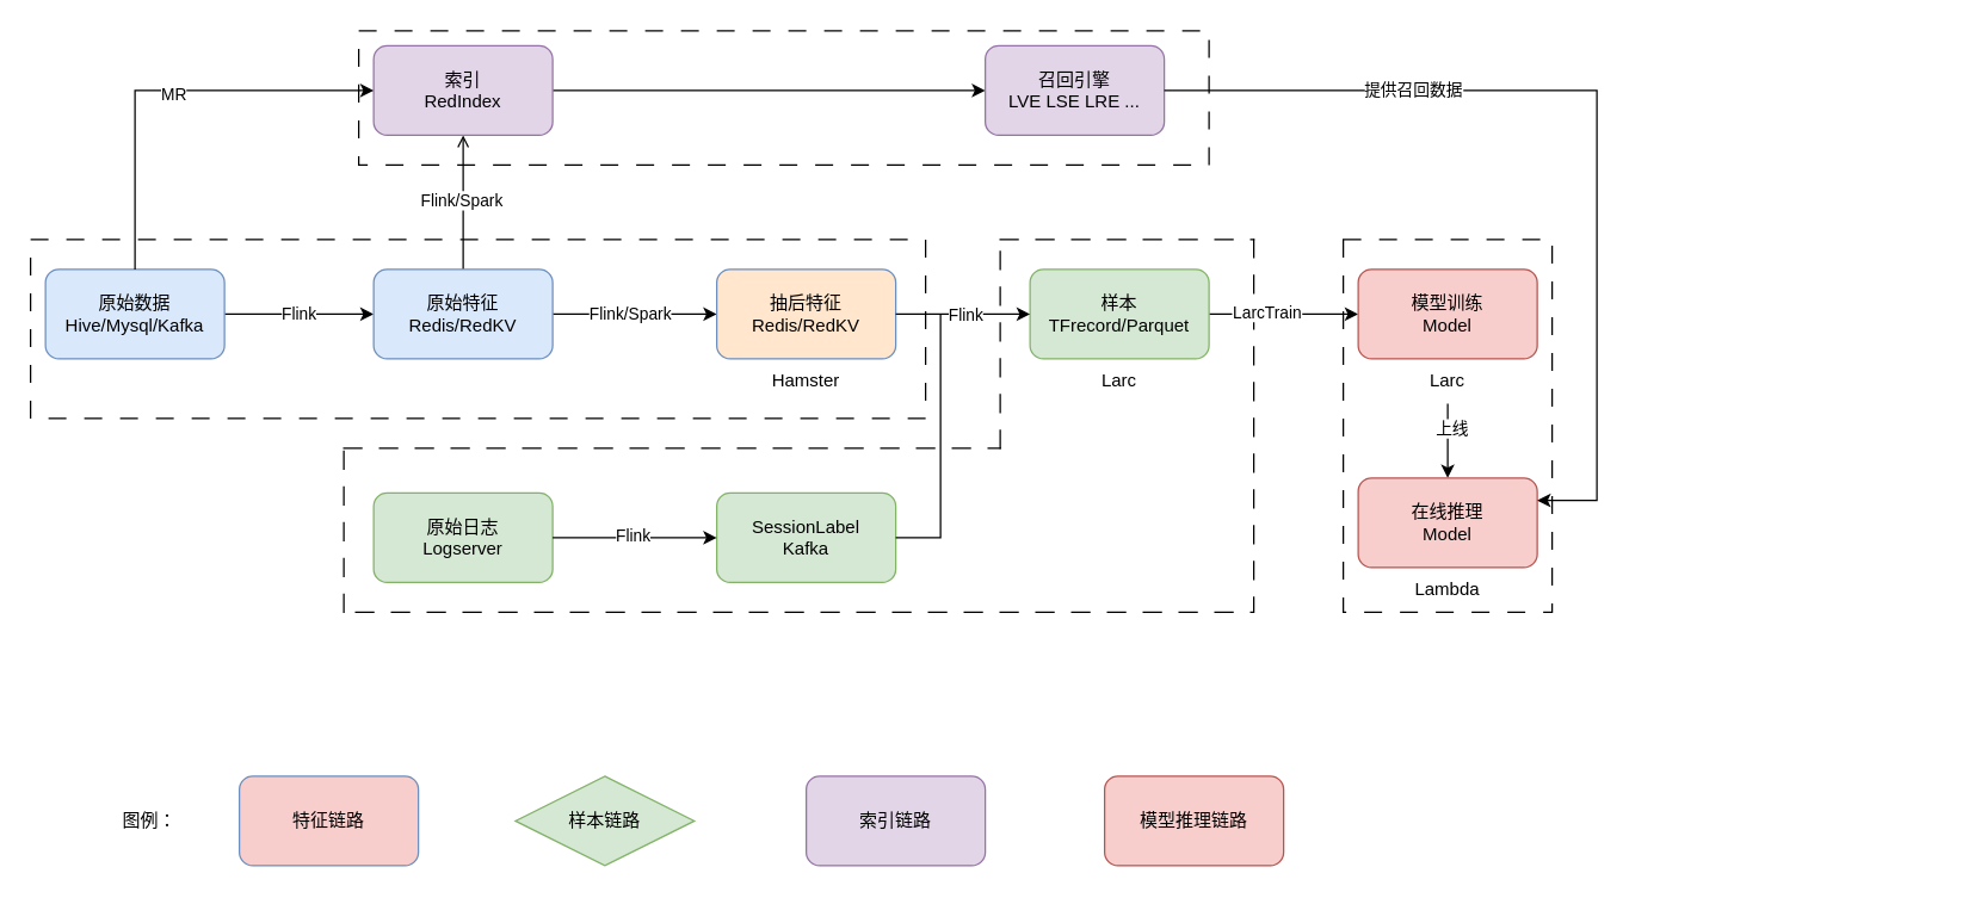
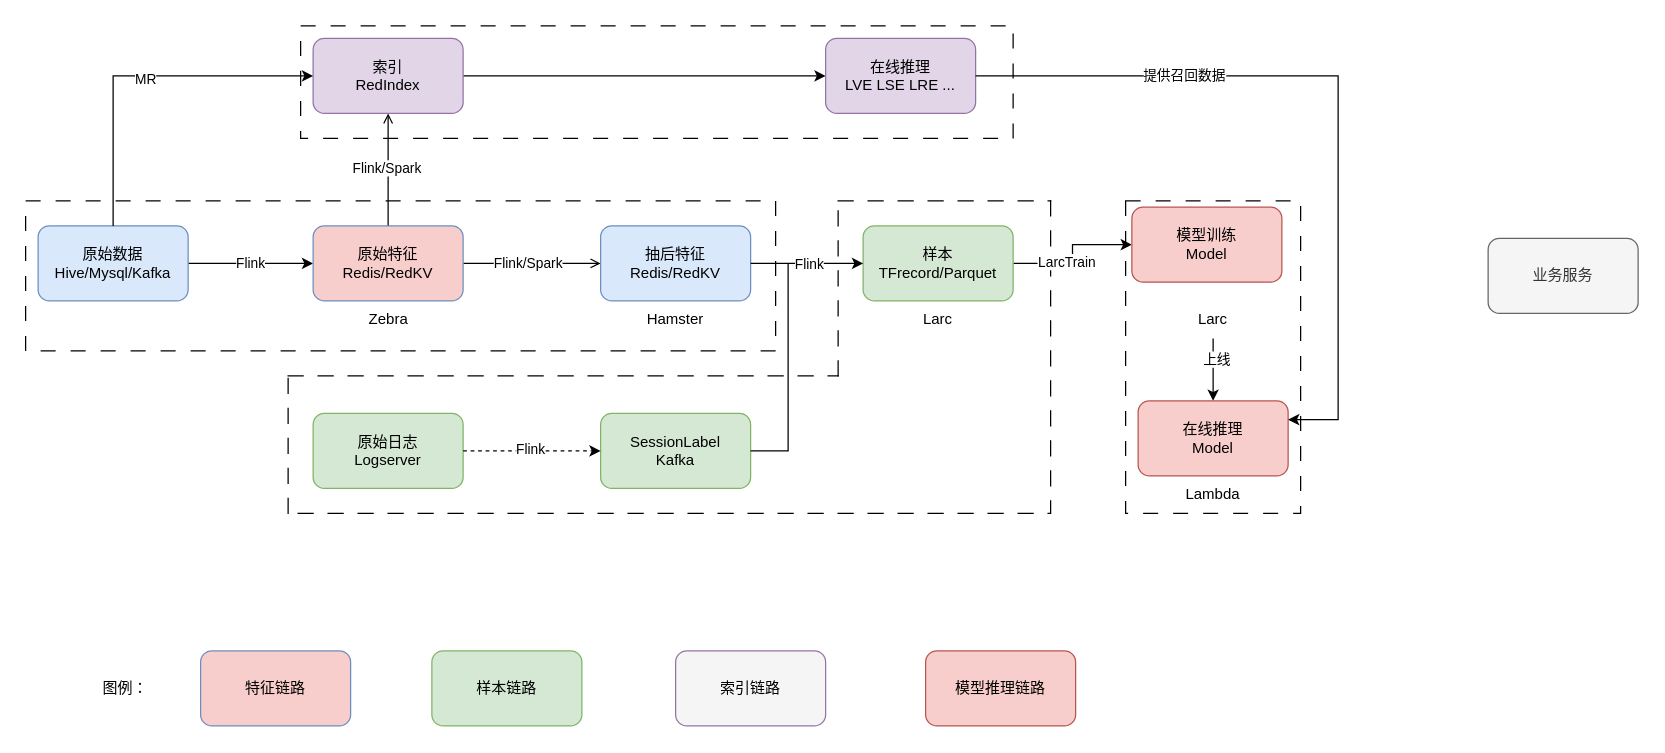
- <mxCell id="40" value="&lt;div&gt;召回引擎&lt;/div&gt;LVE LSE LRE ..." style="rounded=1;whiteSpace=wrap;html=1;fillColor=#e1d5e7;strokeColor=#9673a6;" vertex="1" parent="1"><mxGeometry x="660" y="30" width="120" height="60" as="geometry" /></mxCell>
+ <mxCell id="40" value="&lt;div&gt;在线推理&lt;/div&gt;LVE LSE LRE ..." style="rounded=1;whiteSpace=wrap;html=1;fillColor=#e1d5e7;strokeColor=#9673a6;" vertex="1" parent="1"><mxGeometry x="660" y="30" width="120" height="60" as="geometry" /></mxCell>
- <mxCell id="15" value="原始特征&lt;div&gt;Redis/RedKV&lt;/div&gt;" style="rounded=1;whiteSpace=wrap;html=1;fillColor=#dae8fc;strokeColor=#6c8ebf;" vertex="1" parent="1"><mxGeometry x="250" y="180" width="120" height="60" as="geometry" /></mxCell>
+ <mxCell id="15" value="原始特征&lt;div&gt;Redis/RedKV&lt;/div&gt;" style="rounded=1;whiteSpace=wrap;html=1;fillColor=#f8cecc;strokeColor=#6c8ebf;" vertex="1" parent="1"><mxGeometry x="250" y="180" width="120" height="60" as="geometry" /></mxCell>
- <mxCell id="11" value="" style="edgeStyle=orthogonalEdgeStyle;rounded=0;orthogonalLoop=1;jettySize=auto;html=1;" edge="1" parent="1" source="15" target="19"><mxGeometry relative="1" as="geometry" /></mxCell>
+ <mxCell id="11" value="" style="edgeStyle=orthogonalEdgeStyle;rounded=0;orthogonalLoop=1;jettySize=auto;html=1;endArrow=open;" edge="1" parent="1" source="15" target="19"><mxGeometry relative="1" as="geometry" /></mxCell>
- <mxCell id="19" value="抽后特征&lt;div&gt;Redis/RedKV&lt;/div&gt;" style="rounded=1;whiteSpace=wrap;html=1;fillColor=#ffe6cc;strokeColor=#6c8ebf;" vertex="1" parent="1"><mxGeometry x="480" y="180" width="120" height="60" as="geometry" /></mxCell>
+ <mxCell id="19" value="抽后特征&lt;div&gt;Redis/RedKV&lt;/div&gt;" style="rounded=1;whiteSpace=wrap;html=1;fillColor=#dae8fc;strokeColor=#6c8ebf;" vertex="1" parent="1"><mxGeometry x="480" y="180" width="120" height="60" as="geometry" /></mxCell>
- <mxCell id="31" value="模型训练&lt;div&gt;Model&lt;/div&gt;" style="rounded=1;whiteSpace=wrap;html=1;fillColor=#f8cecc;strokeColor=#b85450;" vertex="1" parent="1"><mxGeometry x="910" y="180" width="120" height="60" as="geometry" /></mxCell>
+ <mxCell id="31" value="模型训练&lt;div&gt;Model&lt;/div&gt;" style="rounded=1;whiteSpace=wrap;html=1;fillColor=#f8cecc;strokeColor=#b85450;" vertex="1" parent="1"><mxGeometry x="905" y="165" width="120" height="60" as="geometry" /></mxCell>
+ <mxCell id="37" value="业务服务" style="rounded=1;whiteSpace=wrap;html=1;fillColor=#f5f5f5;fontColor=#333333;strokeColor=#666666;" vertex="1" parent="1"><mxGeometry x="1190" y="190" width="120" height="60" as="geometry" /></mxCell>
+ <mxCell id="16" value="Zebra" style="text;html=1;align=center;verticalAlign=middle;resizable=0;points=[];autosize=1;strokeColor=none;fillColor=none;" vertex="1" parent="1"><mxGeometry x="285" y="240" width="50" height="30" as="geometry" /></mxCell>
- <mxCell id="22" value="" style="endArrow=classic;html=1;rounded=0;entryX=0;entryY=0.5;entryDx=0;entryDy=0;exitX=1;exitY=0.5;exitDx=0;exitDy=0;" edge="1" parent="1" source="21" target="8"><mxGeometry width="50" height="50" relative="1" as="geometry"><mxPoint x="380" y="360" as="sourcePoint" /><mxPoint x="430" y="310" as="targetPoint" /></mxGeometry></mxCell>
+ <mxCell id="22" value="" style="endArrow=classic;html=1;rounded=0;entryX=0;entryY=0.5;entryDx=0;entryDy=0;exitX=1;exitY=0.5;exitDx=0;exitDy=0;dashed=1;" edge="1" parent="1" source="21" target="8"><mxGeometry width="50" height="50" relative="1" as="geometry"><mxPoint x="380" y="360" as="sourcePoint" /><mxPoint x="430" y="310" as="targetPoint" /></mxGeometry></mxCell>
- <mxCell id="44" value="样本链路" style="rhombus;whiteSpace=wrap;html=1;fillColor=#d5e8d4;strokeColor=#82b366;" vertex="1" parent="1"><mxGeometry x="345" y="520" width="120" height="60" as="geometry" /></mxCell>
+ <mxCell id="44" value="样本链路" style="rounded=1;whiteSpace=wrap;html=1;fillColor=#d5e8d4;strokeColor=#82b366;" vertex="1" parent="1"><mxGeometry x="345" y="520" width="120" height="60" as="geometry" /></mxCell>
- <mxCell id="45" value="索引链路" style="rounded=1;whiteSpace=wrap;html=1;fillColor=#e1d5e7;strokeColor=#9673a6;" vertex="1" parent="1"><mxGeometry x="540" y="520" width="120" height="60" as="geometry" /></mxCell>
+ <mxCell id="45" value="索引链路" style="rounded=1;whiteSpace=wrap;html=1;fillColor=#f5f5f5;strokeColor=#9673a6;" vertex="1" parent="1"><mxGeometry x="540" y="520" width="120" height="60" as="geometry" /></mxCell>
